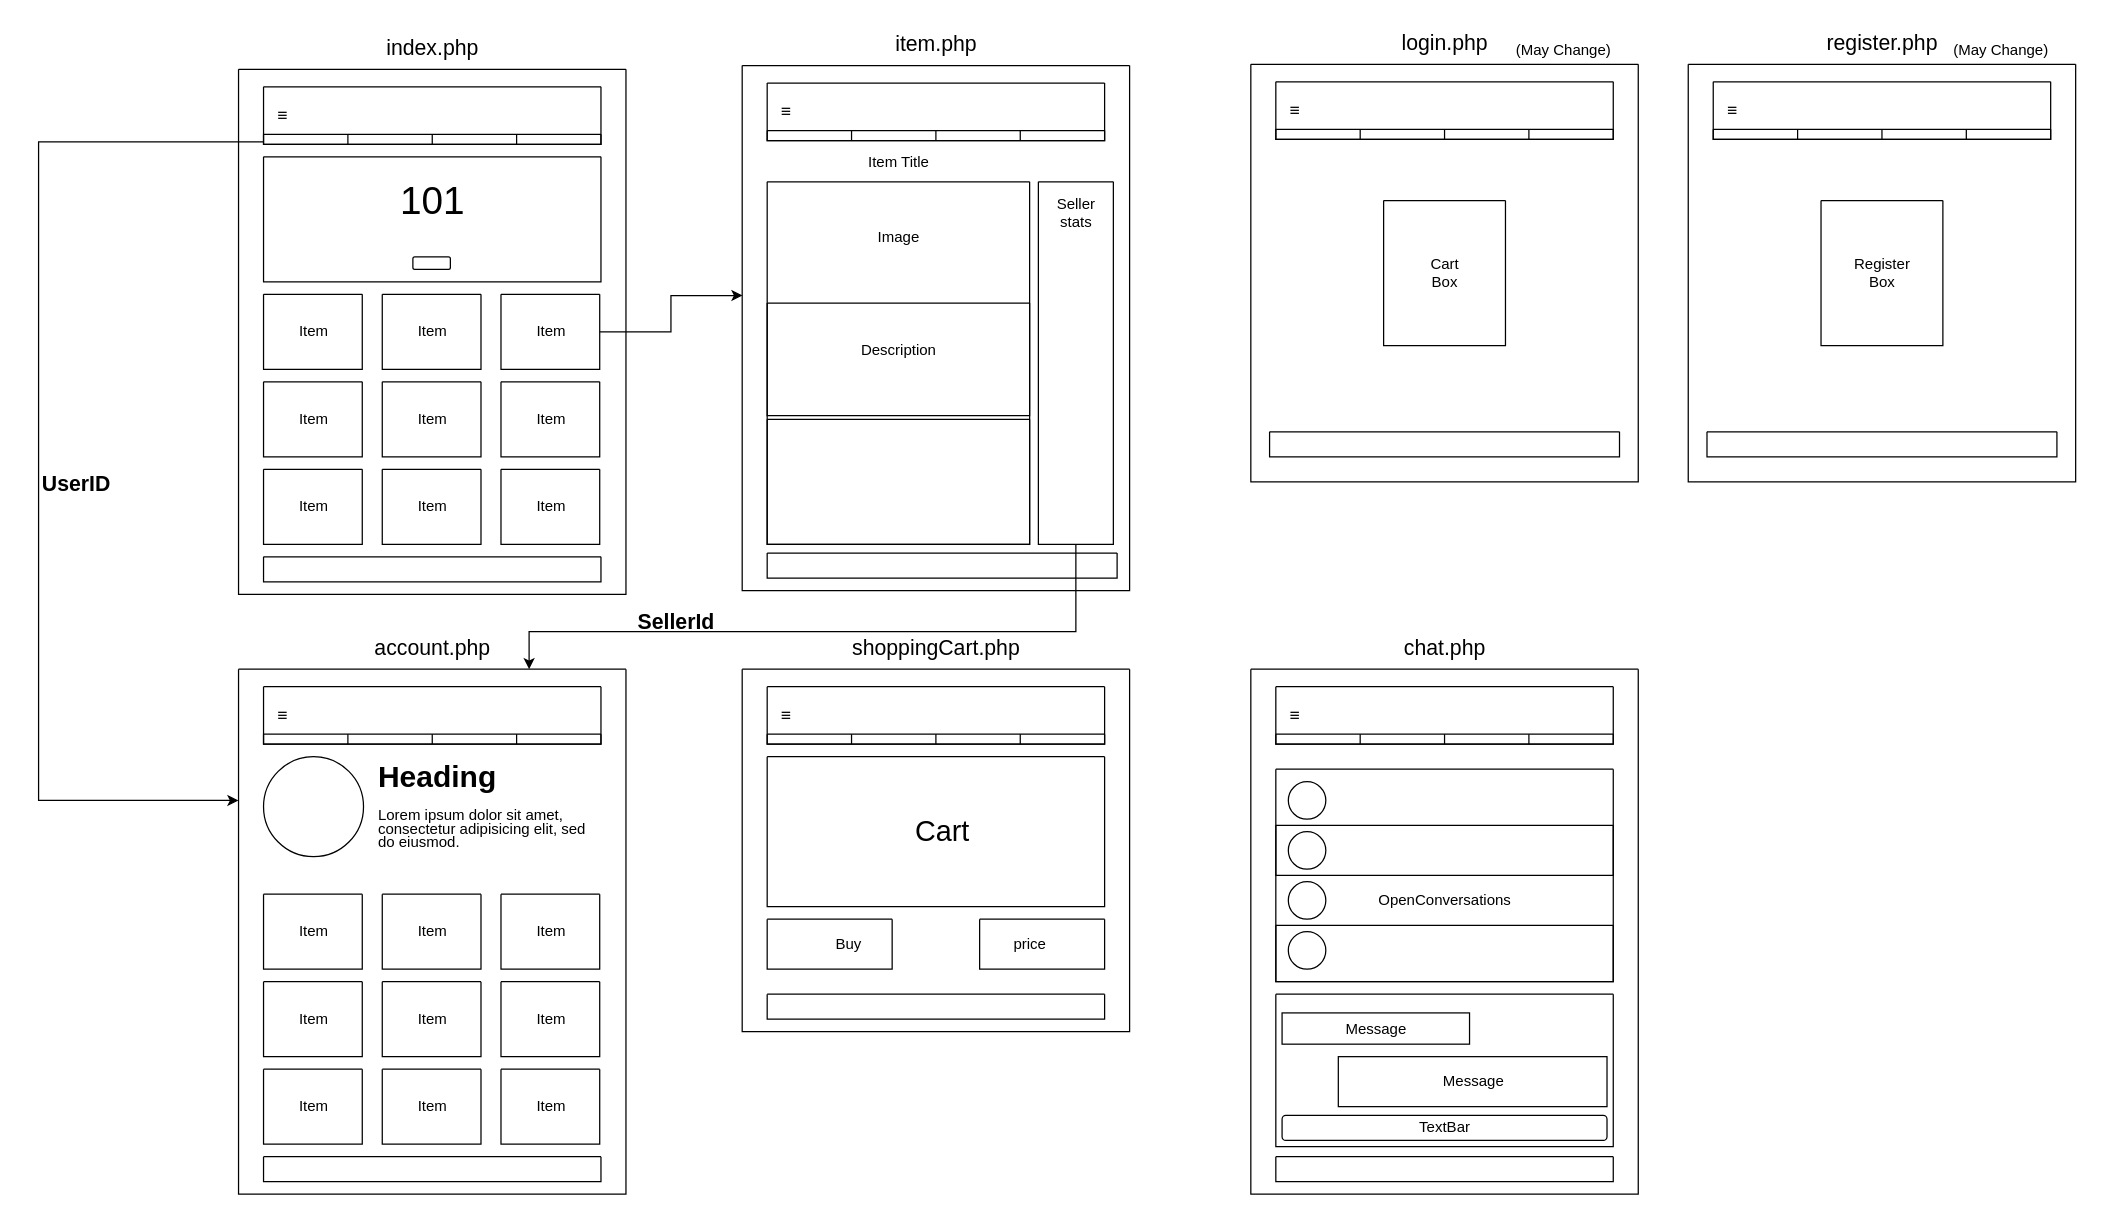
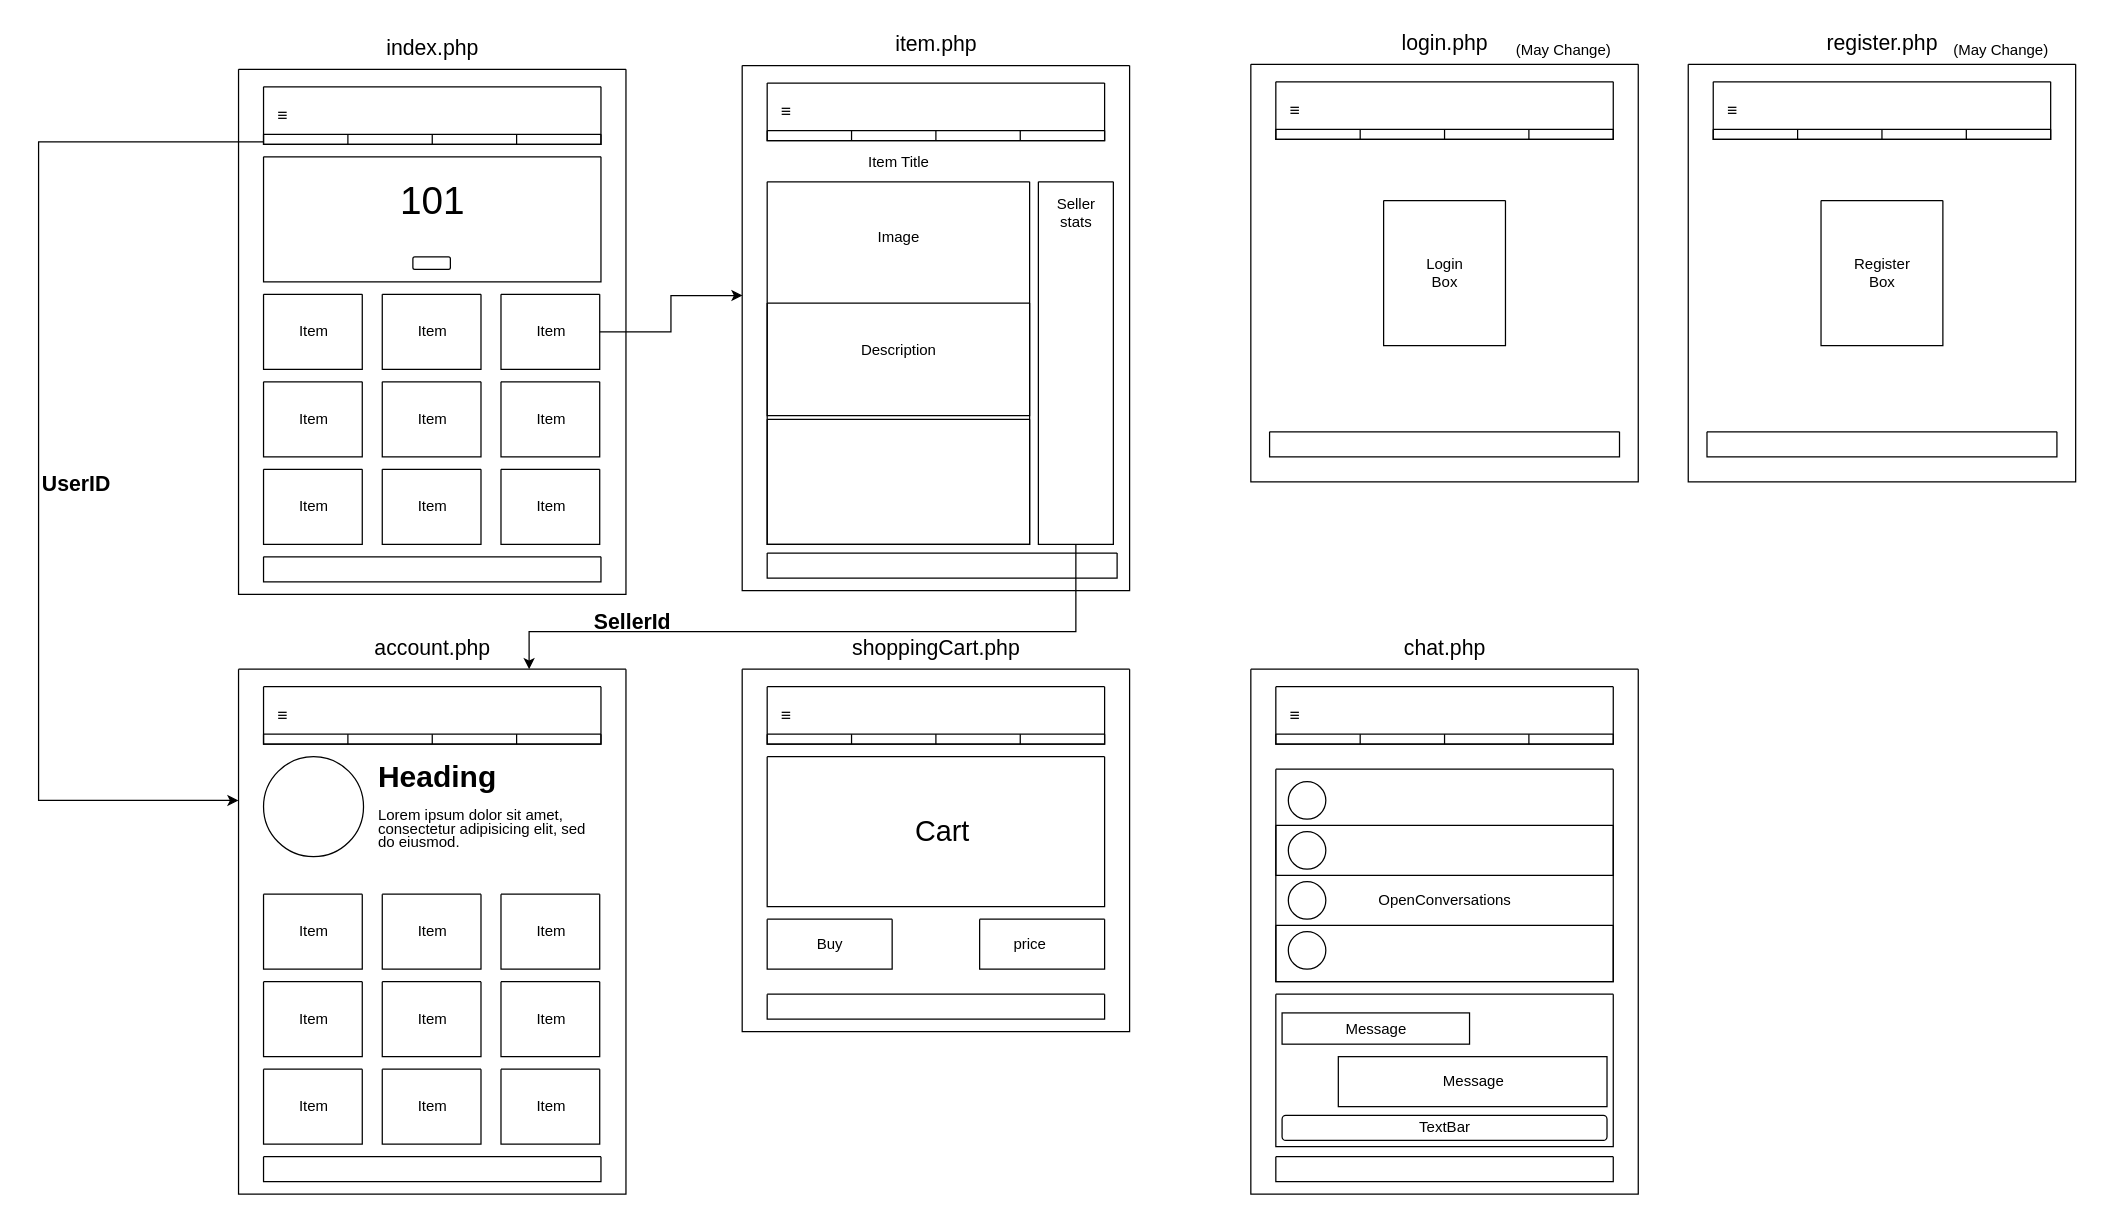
- <mxCell id="60" value="Cart&lt;div&gt;Box&lt;/div&gt;" style="text;html=1;align=center;verticalAlign=middle;resizable=0;points=[];autosize=1;strokeColor=none;fillColor=none;" vertex="1" parent="59"><mxGeometry x="23.75" y="38" width="50" height="40" as="geometry" /></mxCell>
+ <mxCell id="60" value="Login&lt;div&gt;Box&lt;/div&gt;" style="text;html=1;align=center;verticalAlign=middle;resizable=0;points=[];autosize=1;strokeColor=none;fillColor=none;" vertex="1" parent="59"><mxGeometry x="23.75" y="38" width="50" height="40" as="geometry" /></mxCell>
- <mxCell id="143" value="&lt;font style=&quot;font-size: 17px;&quot;&gt;&lt;b&gt;SellerId&lt;/b&gt;&lt;/font&gt;" style="text;html=1;align=center;verticalAlign=middle;resizable=0;points=[];autosize=1;strokeColor=none;fillColor=none;" vertex="1" parent="1"><mxGeometry x="500" y="483" width="80" height="30" as="geometry" /></mxCell>
+ <mxCell id="143" value="&lt;font style=&quot;font-size: 17px;&quot;&gt;&lt;b&gt;SellerId&lt;/b&gt;&lt;/font&gt;" style="text;html=1;align=center;verticalAlign=middle;resizable=0;points=[];autosize=1;strokeColor=none;fillColor=none;" vertex="1" parent="1"><mxGeometry x="465" y="483" width="80" height="30" as="geometry" /></mxCell>
- <mxCell id="117" value="Buy" style="text;html=1;align=center;verticalAlign=middle;resizable=0;points=[];autosize=1;strokeColor=none;fillColor=none;" vertex="1" parent="116"><mxGeometry x="45" y="5" width="40" height="30" as="geometry" /></mxCell>
+ <mxCell id="117" value="Buy" style="text;html=1;align=center;verticalAlign=middle;resizable=0;points=[];autosize=1;strokeColor=none;fillColor=none;" vertex="1" parent="116"><mxGeometry x="30" y="5" width="40" height="30" as="geometry" /></mxCell>
